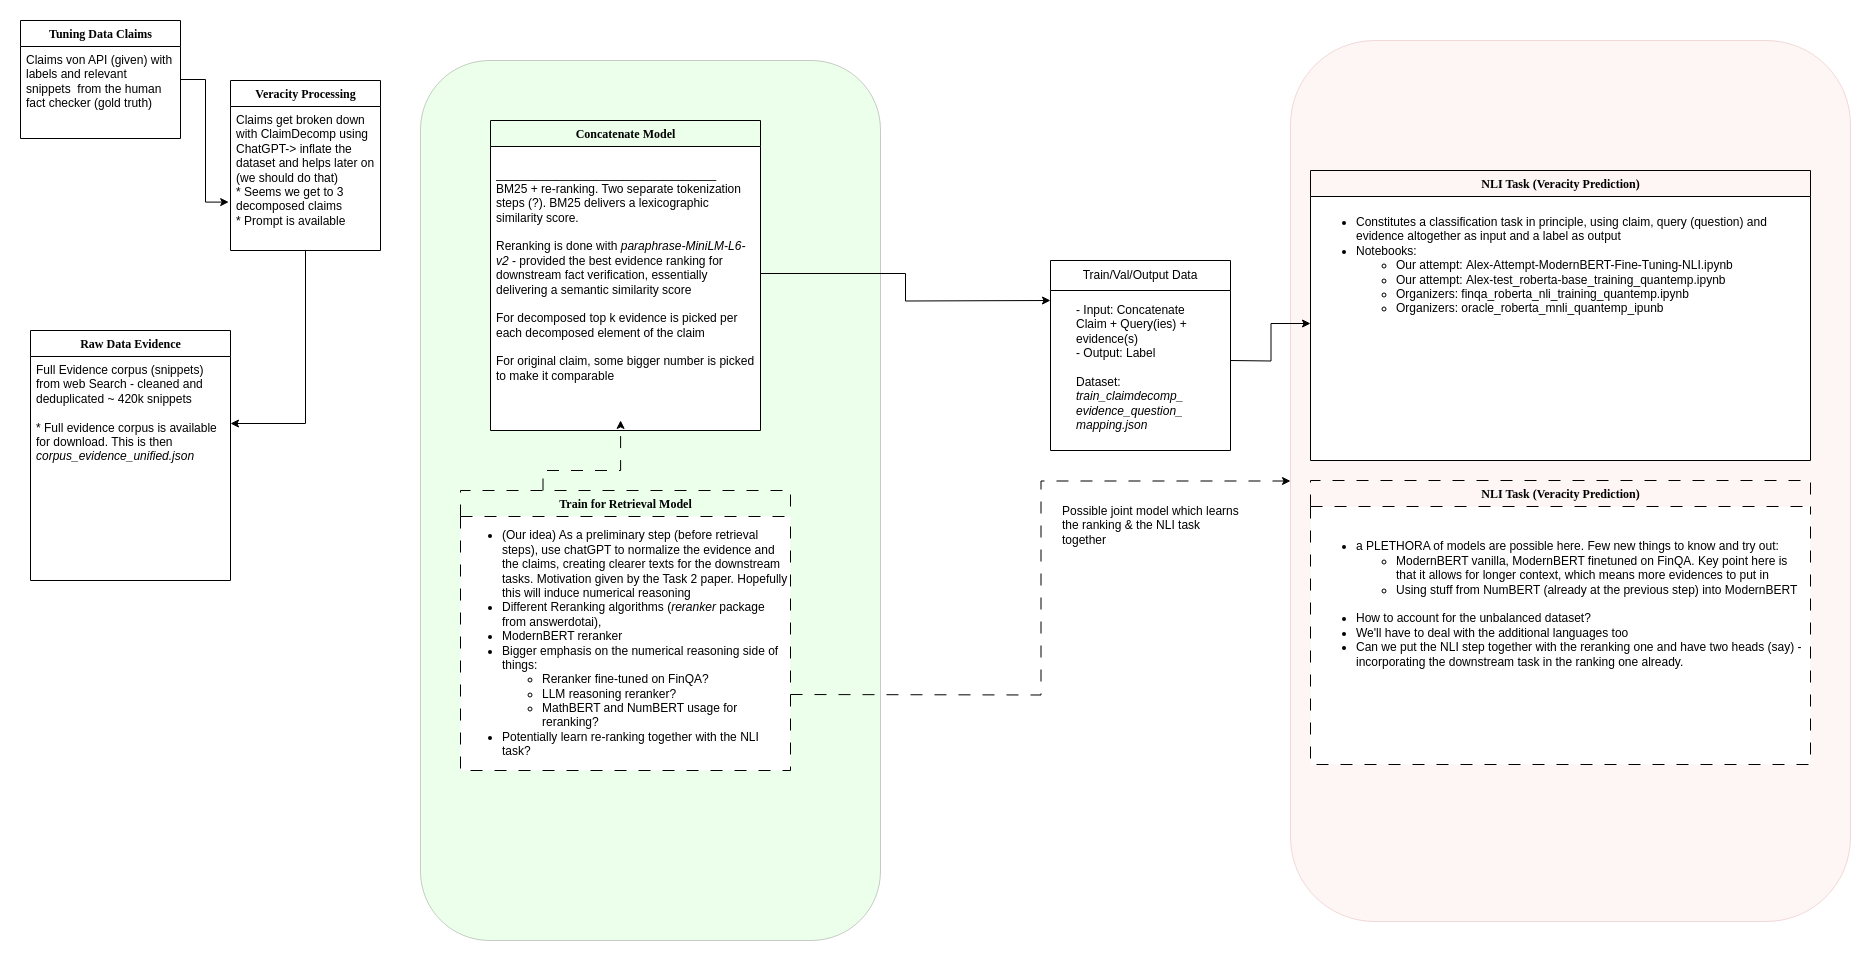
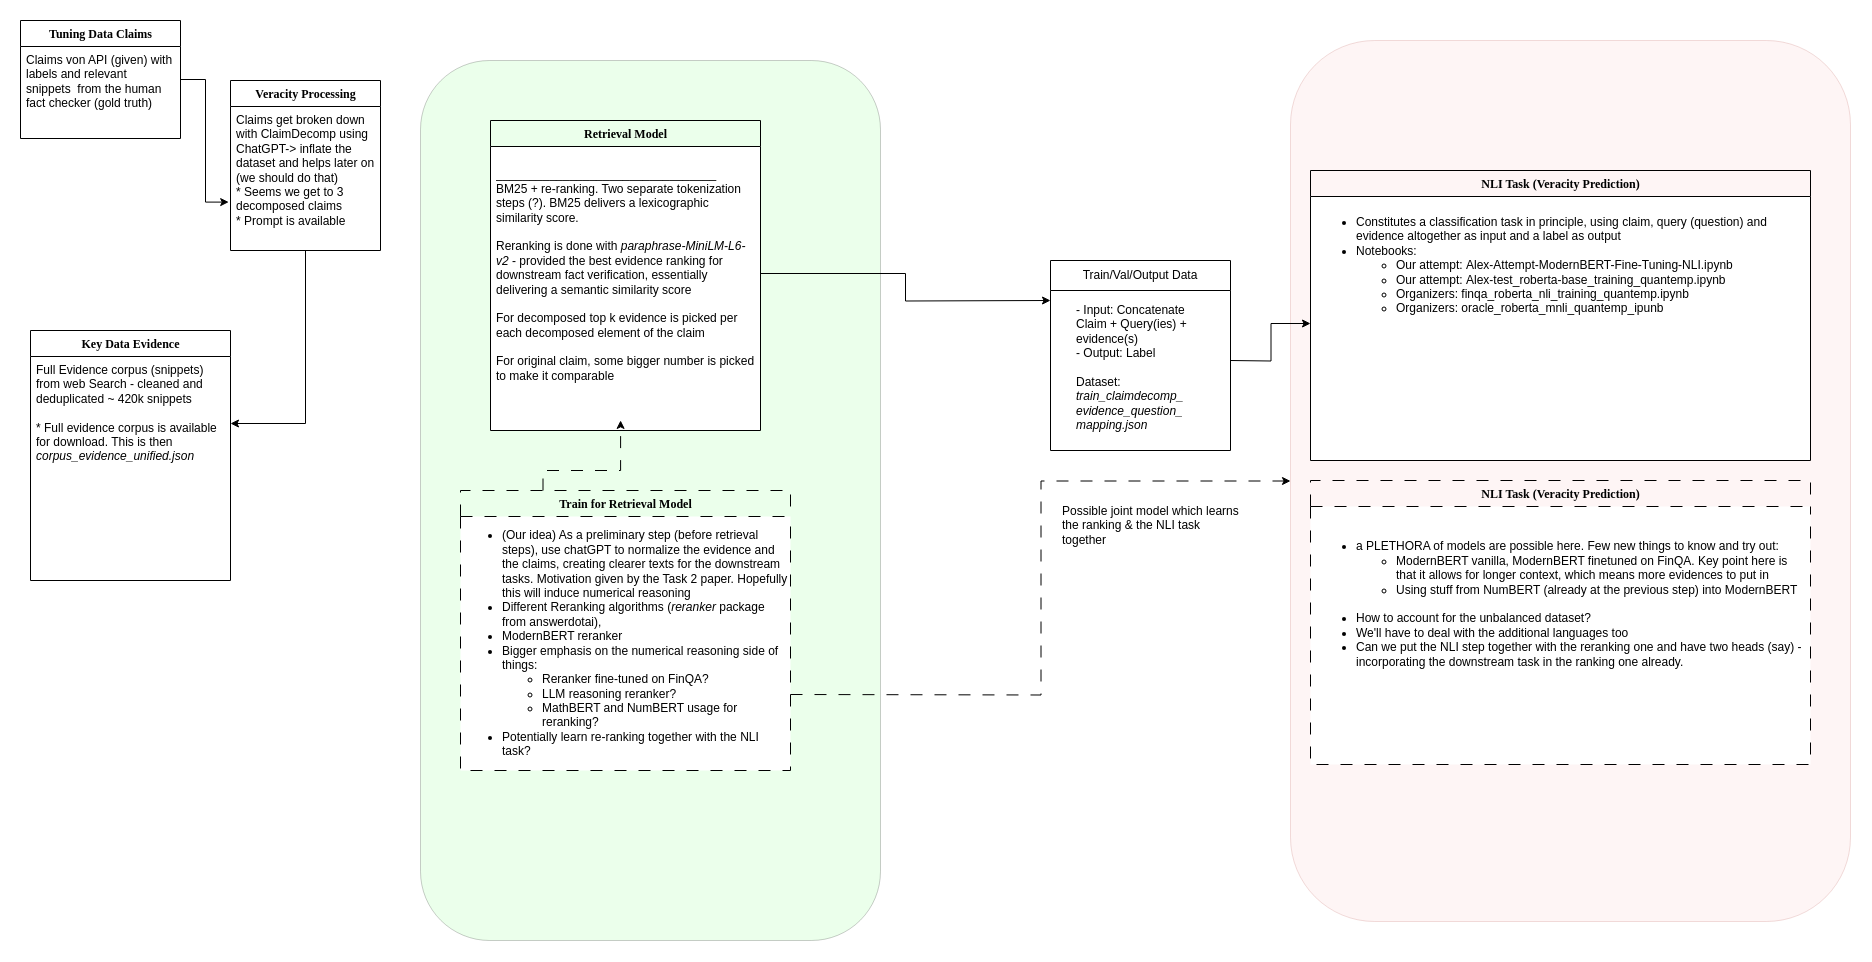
- <mxCell id="12" value="Concatenate Model" style="swimlane;html=1;fontStyle=1;align=center;verticalAlign=top;childLayout=stackLayout;horizontal=1;startSize=26;horizontalStack=0;resizeParent=1;resizeLast=0;collapsible=1;marginBottom=0;swimlaneFillColor=#ffffff;rounded=0;shadow=0;comic=0;labelBackgroundColor=none;strokeWidth=1;fillColor=none;fontFamily=Verdana;fontSize=12" parent="1" vertex="1"><mxGeometry x="490" y="120" width="270" height="310" as="geometry" /></mxCell>
+ <mxCell id="12" value="Retrieval Model" style="swimlane;html=1;fontStyle=1;align=center;verticalAlign=top;childLayout=stackLayout;horizontal=1;startSize=26;horizontalStack=0;resizeParent=1;resizeLast=0;collapsible=1;marginBottom=0;swimlaneFillColor=#ffffff;rounded=0;shadow=0;comic=0;labelBackgroundColor=none;strokeWidth=1;fillColor=none;fontFamily=Verdana;fontSize=12" parent="1" vertex="1"><mxGeometry x="490" y="120" width="270" height="310" as="geometry" /></mxCell>
- <mxCell id="6" value="Raw Data Evidence" style="swimlane;html=1;fontStyle=1;align=center;verticalAlign=top;childLayout=stackLayout;horizontal=1;startSize=26;horizontalStack=0;resizeParent=1;resizeLast=0;collapsible=1;marginBottom=0;swimlaneFillColor=#ffffff;rounded=0;shadow=0;comic=0;labelBackgroundColor=none;strokeWidth=1;fillColor=none;fontFamily=Verdana;fontSize=12" parent="1" vertex="1"><mxGeometry x="30" y="330" width="200" height="250" as="geometry" /></mxCell>
+ <mxCell id="6" value="Key Data Evidence" style="swimlane;html=1;fontStyle=1;align=center;verticalAlign=top;childLayout=stackLayout;horizontal=1;startSize=26;horizontalStack=0;resizeParent=1;resizeLast=0;collapsible=1;marginBottom=0;swimlaneFillColor=#ffffff;rounded=0;shadow=0;comic=0;labelBackgroundColor=none;strokeWidth=1;fillColor=none;fontFamily=Verdana;fontSize=12" parent="1" vertex="1"><mxGeometry x="30" y="330" width="200" height="250" as="geometry" /></mxCell>
